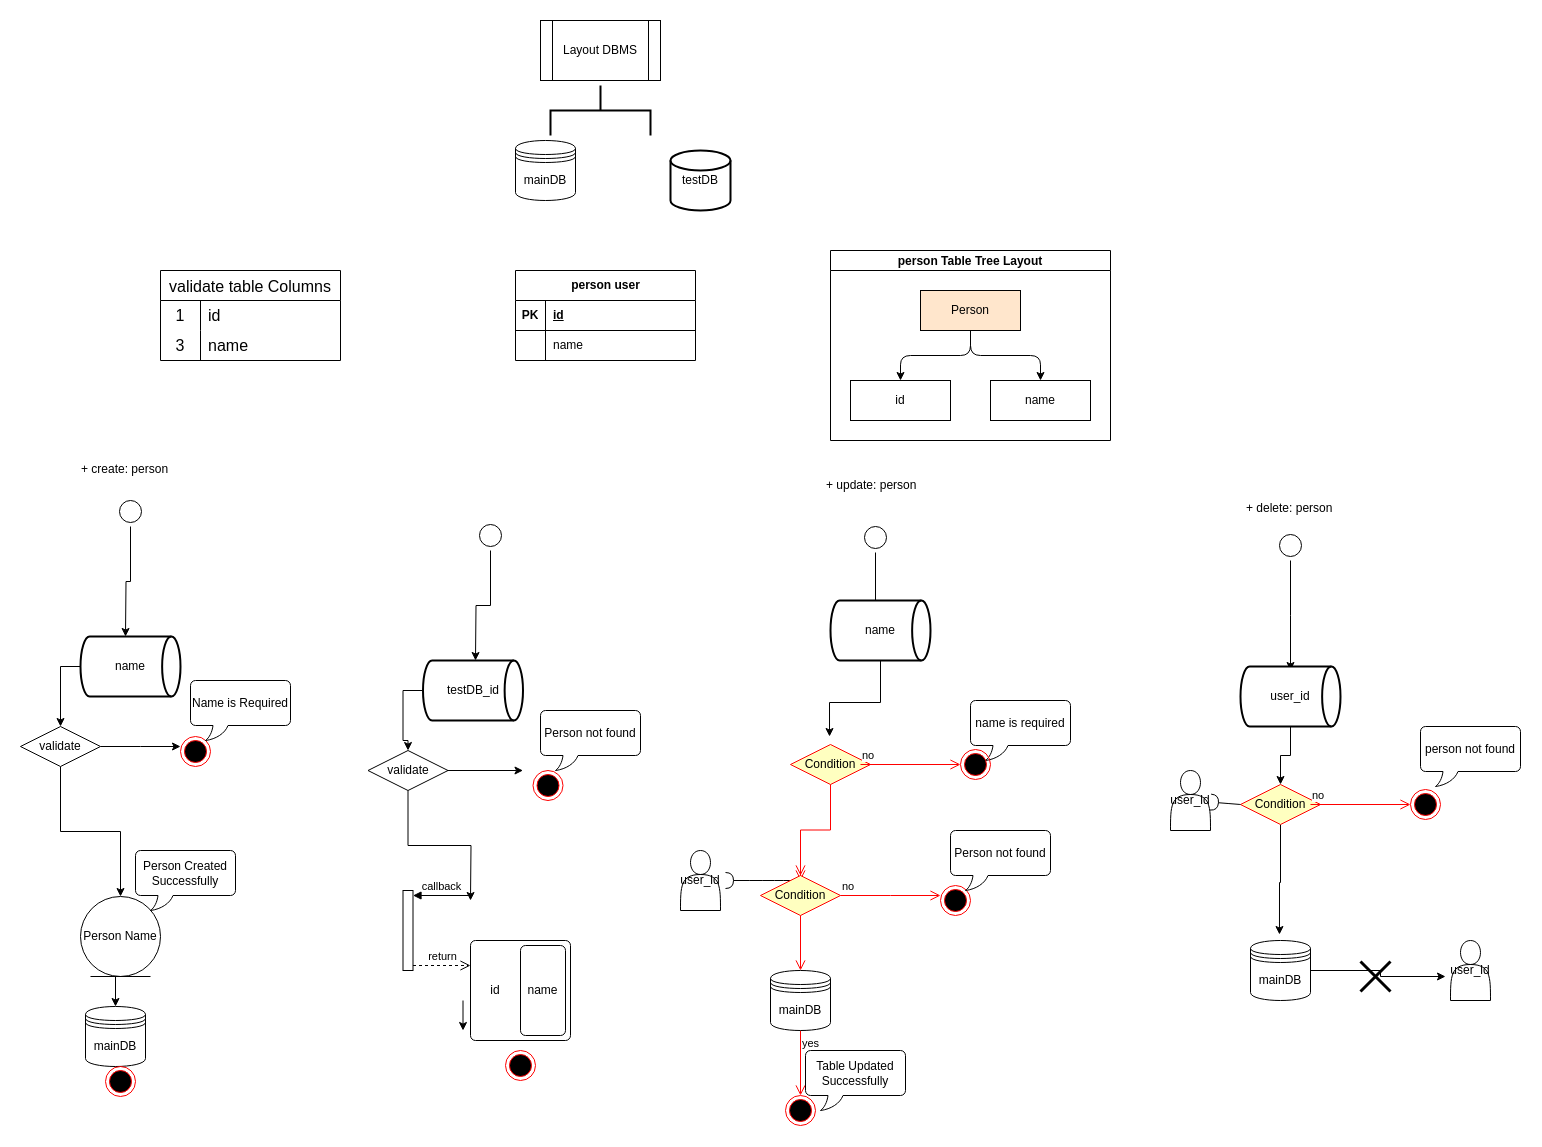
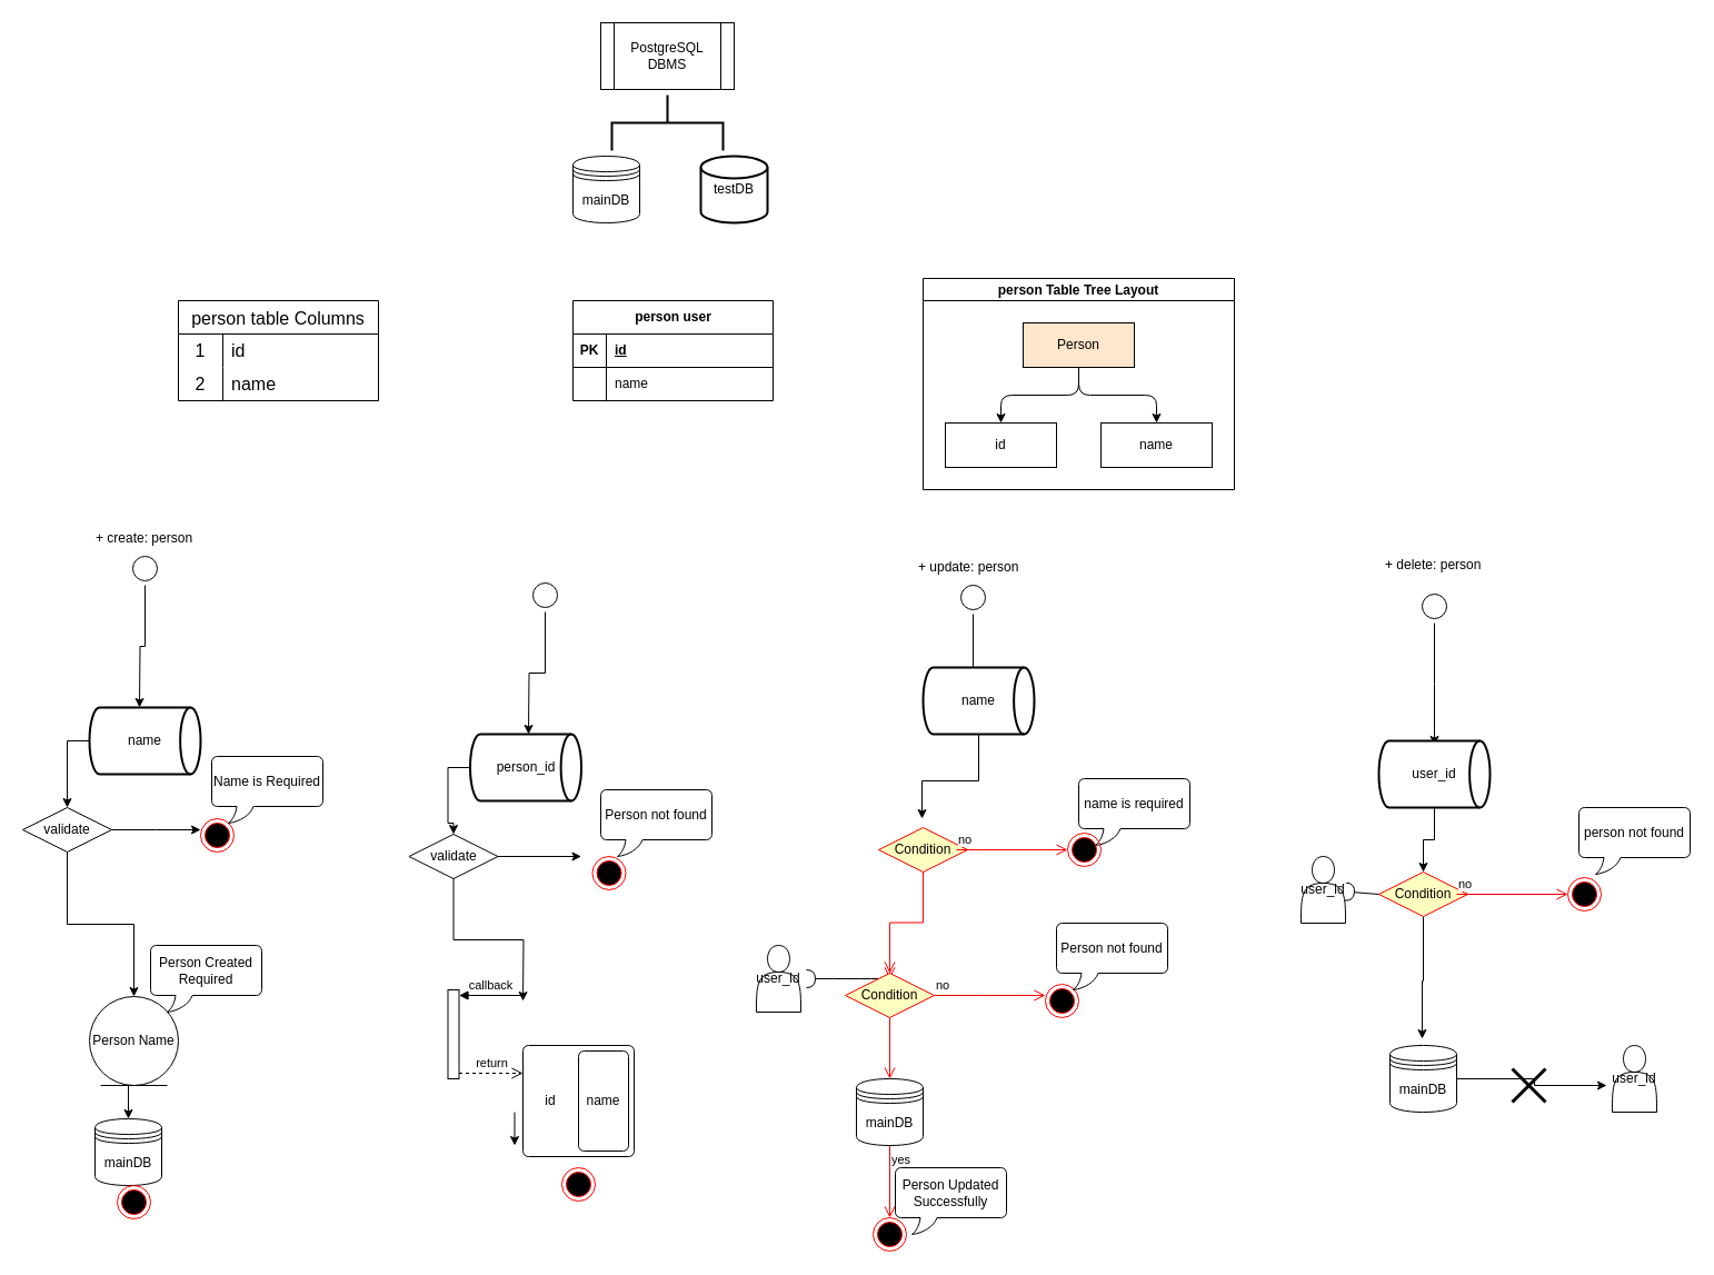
- <mxCell id="2" value="Layout DBMS" style="shape=process;whiteSpace=wrap;html=1;backgroundOutline=1;labelBackgroundColor=none;" vertex="1" parent="1"><mxGeometry x="540" y="20" width="120" height="60" as="geometry" /></mxCell>
+ <mxCell id="2" value="PostgreSQL DBMS" style="shape=process;whiteSpace=wrap;html=1;backgroundOutline=1;labelBackgroundColor=none;" vertex="1" parent="1"><mxGeometry x="540" y="20" width="120" height="60" as="geometry" /></mxCell>
- <mxCell id="13" value="testDB" style="strokeWidth=2;html=1;shape=mxgraph.flowchart.database;whiteSpace=wrap;labelBackgroundColor=none;" vertex="1" parent="1"><mxGeometry x="670" y="150" width="60" height="60" as="geometry" /></mxCell>
+ <mxCell id="13" value="testDB" style="strokeWidth=2;html=1;shape=mxgraph.flowchart.database;whiteSpace=wrap;labelBackgroundColor=none;" vertex="1" parent="1"><mxGeometry x="630" y="140" width="60" height="60" as="geometry" /></mxCell>
- <mxCell id="21" value="validate table Columns" style="shape=table;startSize=30;container=1;collapsible=0;childLayout=tableLayout;fixedRows=1;rowLines=0;fontStyle=0;fontSize=16;labelBackgroundColor=none;" vertex="1" parent="1"><mxGeometry x="160" y="270" width="180" height="90" as="geometry" /></mxCell>
+ <mxCell id="21" value="person table Columns" style="shape=table;startSize=30;container=1;collapsible=0;childLayout=tableLayout;fixedRows=1;rowLines=0;fontStyle=0;fontSize=16;labelBackgroundColor=none;" vertex="1" parent="1"><mxGeometry x="160" y="270" width="180" height="90" as="geometry" /></mxCell>
- <mxCell id="26" value="3" style="shape=partialRectangle;html=1;whiteSpace=wrap;connectable=0;fillColor=none;top=0;left=0;bottom=0;right=0;overflow=hidden;fontSize=16;labelBackgroundColor=none;" vertex="1" parent="25"><mxGeometry width="40" height="30" as="geometry"><mxRectangle width="40" height="30" as="alternateBounds" /></mxGeometry></mxCell>
+ <mxCell id="26" value="2" style="shape=partialRectangle;html=1;whiteSpace=wrap;connectable=0;fillColor=none;top=0;left=0;bottom=0;right=0;overflow=hidden;fontSize=16;labelBackgroundColor=none;" vertex="1" parent="25"><mxGeometry width="40" height="30" as="geometry"><mxRectangle width="40" height="30" as="alternateBounds" /></mxGeometry></mxCell>
- <mxCell id="20" value="+ create: person" style="text;strokeColor=none;fillColor=none;align=left;verticalAlign=top;spacingLeft=4;spacingRight=4;overflow=hidden;rotatable=0;points=[[0,0.5],[1,0.5]];portConstraint=eastwest;whiteSpace=wrap;html=1;labelBackgroundColor=none;" vertex="1" parent="1"><mxGeometry x="75" y="455" width="100" height="26" as="geometry" /></mxCell>
+ <mxCell id="20" value="+ create: person" style="text;strokeColor=none;fillColor=none;align=left;verticalAlign=top;spacingLeft=4;spacingRight=4;overflow=hidden;rotatable=0;points=[[0,0.5],[1,0.5]];portConstraint=eastwest;whiteSpace=wrap;html=1;labelBackgroundColor=none;" vertex="1" parent="1"><mxGeometry x="80" y="470" width="100" height="26" as="geometry" /></mxCell>
- <mxCell id="35" value="+ update: person" style="text;strokeColor=none;fillColor=none;align=left;verticalAlign=top;spacingLeft=4;spacingRight=4;overflow=hidden;rotatable=0;points=[[0,0.5],[1,0.5]];portConstraint=eastwest;whiteSpace=wrap;html=1;labelBackgroundColor=none;" vertex="1" parent="1"><mxGeometry x="820" y="471" width="110" height="26" as="geometry" /></mxCell>
+ <mxCell id="35" value="+ update: person" style="text;strokeColor=none;fillColor=none;align=left;verticalAlign=top;spacingLeft=4;spacingRight=4;overflow=hidden;rotatable=0;points=[[0,0.5],[1,0.5]];portConstraint=eastwest;whiteSpace=wrap;html=1;labelBackgroundColor=none;" vertex="1" parent="1"><mxGeometry x="820" y="496" width="110" height="26" as="geometry" /></mxCell>
- <mxCell id="51" value="testDB_id" style="strokeWidth=2;html=1;shape=mxgraph.flowchart.direct_data;whiteSpace=wrap;labelBackgroundColor=none;" vertex="1" parent="1"><mxGeometry x="422.5" y="660" width="100" height="60" as="geometry" /></mxCell>
+ <mxCell id="51" value="person_id" style="strokeWidth=2;html=1;shape=mxgraph.flowchart.direct_data;whiteSpace=wrap;labelBackgroundColor=none;" vertex="1" parent="1"><mxGeometry x="422.5" y="660" width="100" height="60" as="geometry" /></mxCell>
- <mxCell id="47" value="Person Created Successfully" style="whiteSpace=wrap;html=1;shape=mxgraph.basic.roundRectCallout;dx=30;dy=15;size=5;boundedLbl=1;" vertex="1" parent="1"><mxGeometry x="135" y="850" width="100" height="60" as="geometry" /></mxCell>
+ <mxCell id="47" value="Person Created Required" style="whiteSpace=wrap;html=1;shape=mxgraph.basic.roundRectCallout;dx=30;dy=15;size=5;boundedLbl=1;" vertex="1" parent="1"><mxGeometry x="135" y="850" width="100" height="60" as="geometry" /></mxCell>
- <mxCell id="76" value="Table Updated Successfully" style="whiteSpace=wrap;html=1;shape=mxgraph.basic.roundRectCallout;dx=30;dy=15;size=5;boundedLbl=1;" vertex="1" parent="1"><mxGeometry x="805" y="1050" width="100" height="60" as="geometry" /></mxCell>
+ <mxCell id="76" value="Person Updated Successfully" style="whiteSpace=wrap;html=1;shape=mxgraph.basic.roundRectCallout;dx=30;dy=15;size=5;boundedLbl=1;" vertex="1" parent="1"><mxGeometry x="805" y="1050" width="100" height="60" as="geometry" /></mxCell>
